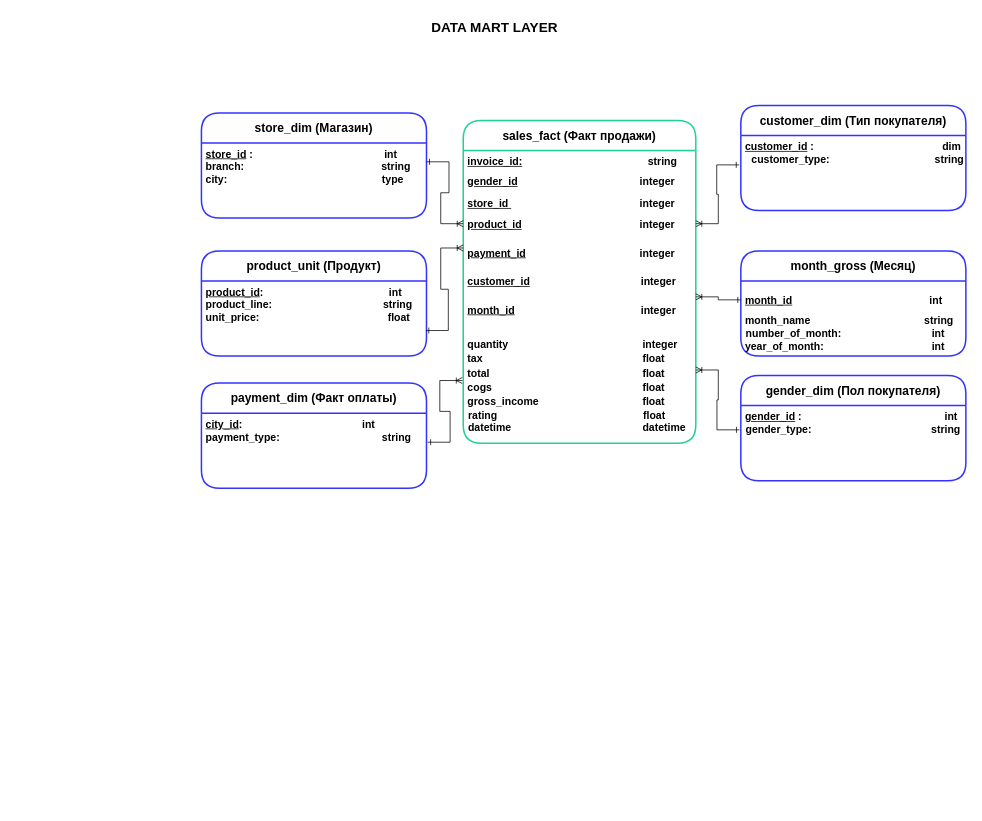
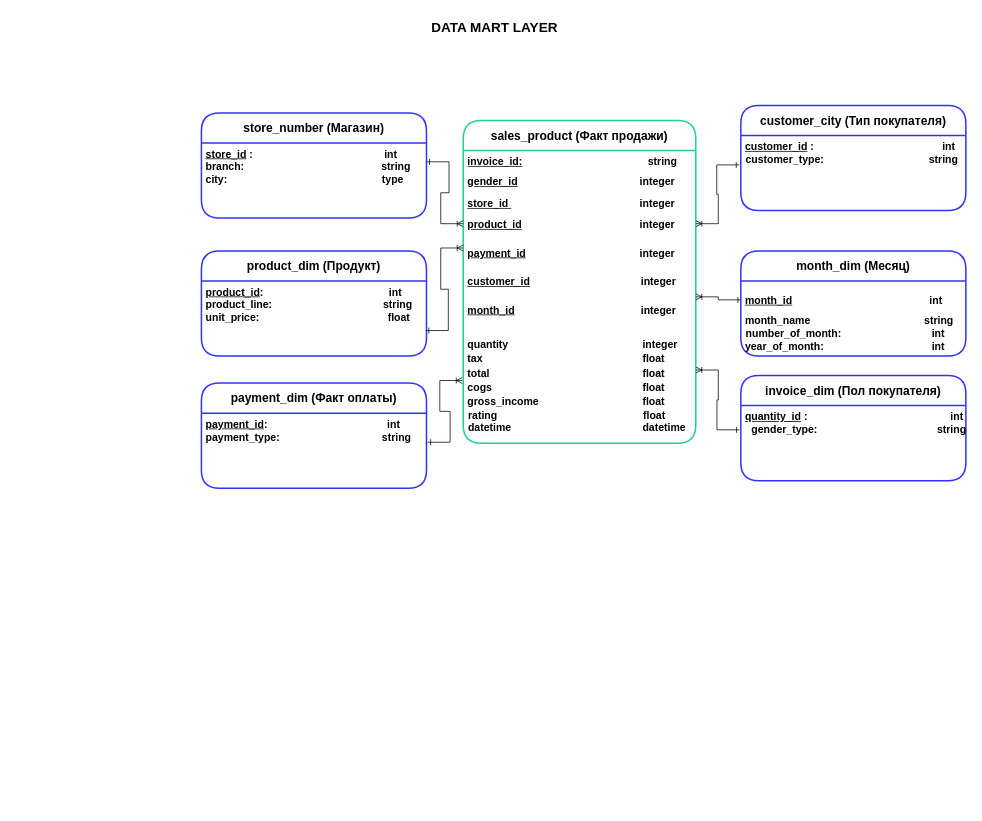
- <mxCell id="4" value="&lt;span style=&quot;font-size: 16px;&quot;&gt;&lt;b&gt;customer_dim (Тип покупателя)&lt;/b&gt;&lt;/span&gt;" style="swimlane;childLayout=stackLayout;horizontal=1;startSize=40;horizontalStack=0;rounded=1;fontSize=14;fontStyle=0;strokeWidth=2;resizeParent=0;resizeLast=1;shadow=0;dashed=0;align=center;arcSize=20;whiteSpace=wrap;html=1;container=0;strokeColor=#3333FF;" vertex="1" parent="1"><mxGeometry x="987" y="140" width="300" height="140" as="geometry" /></mxCell>
+ <mxCell id="4" value="&lt;span style=&quot;font-size: 16px;&quot;&gt;&lt;b&gt;customer_city (Тип покупателя)&lt;/b&gt;&lt;/span&gt;" style="swimlane;childLayout=stackLayout;horizontal=1;startSize=40;horizontalStack=0;rounded=1;fontSize=14;fontStyle=0;strokeWidth=2;resizeParent=0;resizeLast=1;shadow=0;dashed=0;align=center;arcSize=20;whiteSpace=wrap;html=1;container=0;strokeColor=#3333FF;" vertex="1" parent="1"><mxGeometry x="987" y="140" width="300" height="140" as="geometry" /></mxCell>
- <mxCell id="12" value="&lt;span style=&quot;font-size: 16px;&quot;&gt;&lt;b&gt;store_dim (Магазин)&lt;/b&gt;&lt;/span&gt;" style="swimlane;childLayout=stackLayout;horizontal=1;startSize=40;horizontalStack=0;rounded=1;fontSize=14;fontStyle=0;strokeWidth=2;resizeParent=0;resizeLast=1;shadow=0;dashed=0;align=center;arcSize=20;whiteSpace=wrap;html=1;container=0;strokeColor=#3333FF;" vertex="1" parent="1"><mxGeometry x="268" y="150" width="300" height="140" as="geometry" /></mxCell>
+ <mxCell id="12" value="&lt;span style=&quot;font-size: 16px;&quot;&gt;&lt;b&gt;store_number (Магазин)&lt;/b&gt;&lt;/span&gt;" style="swimlane;childLayout=stackLayout;horizontal=1;startSize=40;horizontalStack=0;rounded=1;fontSize=14;fontStyle=0;strokeWidth=2;resizeParent=0;resizeLast=1;shadow=0;dashed=0;align=center;arcSize=20;whiteSpace=wrap;html=1;container=0;strokeColor=#3333FF;" vertex="1" parent="1"><mxGeometry x="268" y="150" width="300" height="140" as="geometry" /></mxCell>
- <mxCell id="2" value="&lt;b&gt;&lt;font style=&quot;font-size: 16px;&quot;&gt;sales_fact (Факт продажи)&lt;/font&gt;&lt;/b&gt;" style="swimlane;childLayout=stackLayout;horizontal=1;startSize=40;horizontalStack=0;rounded=1;fontSize=14;fontStyle=0;strokeWidth=2;resizeParent=0;resizeLast=1;shadow=0;dashed=0;align=center;arcSize=20;whiteSpace=wrap;html=1;container=0;strokeColor=#1fd195;" vertex="1" parent="1"><mxGeometry x="617" y="160" width="310" height="430" as="geometry" /></mxCell>
+ <mxCell id="2" value="&lt;b&gt;&lt;font style=&quot;font-size: 16px;&quot;&gt;sales_product (Факт продажи)&lt;/font&gt;&lt;/b&gt;" style="swimlane;childLayout=stackLayout;horizontal=1;startSize=40;horizontalStack=0;rounded=1;fontSize=14;fontStyle=0;strokeWidth=2;resizeParent=0;resizeLast=1;shadow=0;dashed=0;align=center;arcSize=20;whiteSpace=wrap;html=1;container=0;strokeColor=#1fd195;" vertex="1" parent="1"><mxGeometry x="617" y="160" width="310" height="430" as="geometry" /></mxCell>
- <mxCell id="5" value="&lt;div style=&quot;text-align: right;&quot;&gt;&lt;b style=&quot;background-color: transparent; color: light-dark(rgb(0, 0, 0), rgb(255, 255, 255)); text-align: left;&quot;&gt;&lt;font style=&quot;font-size: 14px;&quot;&gt;&lt;u&gt;customer_id&lt;/u&gt;&amp;nbsp;&lt;/font&gt;&lt;/b&gt;&lt;span style=&quot;font-size: 14px; background-color: initial;&quot;&gt;&lt;b&gt;:&amp;nbsp; &amp;nbsp; &amp;nbsp; &amp;nbsp; &amp;nbsp; &amp;nbsp; &amp;nbsp; &amp;nbsp; &amp;nbsp; &amp;nbsp; &amp;nbsp; &amp;nbsp; &amp;nbsp; &amp;nbsp; &amp;nbsp; &amp;nbsp; &amp;nbsp; &amp;nbsp; &amp;nbsp; &amp;nbsp; &amp;nbsp; &amp;nbsp; dim&amp;nbsp;&lt;/b&gt;&lt;/span&gt;&lt;/div&gt;&lt;div style=&quot;text-align: right;&quot;&gt;&lt;font style=&quot;&quot;&gt;&lt;span style=&quot;background-color: transparent; text-align: left; font-size: 14px;&quot;&gt;&lt;b&gt;customer_type&lt;/b&gt;&lt;/span&gt;&lt;b style=&quot;font-size: 14px;&quot;&gt;:&amp;nbsp; &amp;nbsp; &amp;nbsp; &amp;nbsp; &amp;nbsp; &amp;nbsp; &amp;nbsp; &amp;nbsp; &amp;nbsp; &amp;nbsp; &amp;nbsp; &amp;nbsp; &amp;nbsp; &amp;nbsp; &amp;nbsp; &amp;nbsp; &amp;nbsp; &amp;nbsp; string&lt;/b&gt;&lt;br&gt;&lt;/font&gt;&lt;/div&gt;&lt;div style=&quot;text-align: right;&quot;&gt;&lt;font style=&quot;font-size: 14px;&quot;&gt;&lt;br&gt;&lt;/font&gt;&lt;/div&gt;&lt;div style=&quot;text-align: right;&quot;&gt;&lt;font style=&quot;font-size: 14px;&quot;&gt;&lt;b&gt;&lt;br&gt;&lt;/b&gt;&lt;/font&gt;&lt;/div&gt;" style="align=left;strokeColor=none;fillColor=none;spacingLeft=4;fontSize=12;verticalAlign=top;resizable=0;rotatable=0;part=1;html=1;" vertex="1" parent="4"><mxGeometry y="40" width="300" height="100" as="geometry" /></mxCell>
+ <mxCell id="5" value="&lt;div style=&quot;text-align: right;&quot;&gt;&lt;b style=&quot;background-color: transparent; color: light-dark(rgb(0, 0, 0), rgb(255, 255, 255)); text-align: left;&quot;&gt;&lt;font style=&quot;font-size: 14px;&quot;&gt;&lt;u&gt;customer_id&lt;/u&gt;&amp;nbsp;&lt;/font&gt;&lt;/b&gt;&lt;span style=&quot;font-size: 14px; background-color: initial;&quot;&gt;&lt;b&gt;:&amp;nbsp; &amp;nbsp; &amp;nbsp; &amp;nbsp; &amp;nbsp; &amp;nbsp; &amp;nbsp; &amp;nbsp; &amp;nbsp; &amp;nbsp; &amp;nbsp; &amp;nbsp; &amp;nbsp; &amp;nbsp; &amp;nbsp; &amp;nbsp; &amp;nbsp; &amp;nbsp; &amp;nbsp; &amp;nbsp; &amp;nbsp; &amp;nbsp; int&amp;nbsp;&lt;/b&gt;&lt;/span&gt;&lt;/div&gt;&lt;div style=&quot;text-align: right;&quot;&gt;&lt;font style=&quot;&quot;&gt;&lt;span style=&quot;background-color: transparent; text-align: left; font-size: 14px;&quot;&gt;&lt;b&gt;customer_type&lt;/b&gt;&lt;/span&gt;&lt;b style=&quot;font-size: 14px;&quot;&gt;:&amp;nbsp; &amp;nbsp; &amp;nbsp; &amp;nbsp; &amp;nbsp; &amp;nbsp; &amp;nbsp; &amp;nbsp; &amp;nbsp; &amp;nbsp; &amp;nbsp; &amp;nbsp; &amp;nbsp; &amp;nbsp; &amp;nbsp; &amp;nbsp; &amp;nbsp; &amp;nbsp; string&lt;/b&gt;&lt;br&gt;&lt;/font&gt;&lt;/div&gt;&lt;div style=&quot;text-align: right;&quot;&gt;&lt;font style=&quot;font-size: 14px;&quot;&gt;&lt;br&gt;&lt;/font&gt;&lt;/div&gt;&lt;div style=&quot;text-align: right;&quot;&gt;&lt;font style=&quot;font-size: 14px;&quot;&gt;&lt;b&gt;&lt;br&gt;&lt;/b&gt;&lt;/font&gt;&lt;/div&gt;" style="align=left;strokeColor=none;fillColor=none;spacingLeft=4;fontSize=12;verticalAlign=top;resizable=0;rotatable=0;part=1;html=1;" vertex="1" parent="4"><mxGeometry y="40" width="300" height="100" as="geometry" /></mxCell>
- <mxCell id="15" value="&lt;span style=&quot;font-size: 16px;&quot;&gt;&lt;b&gt;product_unit (Продукт)&lt;/b&gt;&lt;/span&gt;" style="swimlane;childLayout=stackLayout;horizontal=1;startSize=40;horizontalStack=0;rounded=1;fontSize=14;fontStyle=0;strokeWidth=2;resizeParent=0;resizeLast=1;shadow=0;dashed=0;align=center;arcSize=20;whiteSpace=wrap;html=1;container=0;strokeColor=#3333FF;" vertex="1" parent="1"><mxGeometry x="268" y="334" width="300" height="140" as="geometry" /></mxCell>
+ <mxCell id="15" value="&lt;span style=&quot;font-size: 16px;&quot;&gt;&lt;b&gt;product_dim (Продукт)&lt;/b&gt;&lt;/span&gt;" style="swimlane;childLayout=stackLayout;horizontal=1;startSize=40;horizontalStack=0;rounded=1;fontSize=14;fontStyle=0;strokeWidth=2;resizeParent=0;resizeLast=1;shadow=0;dashed=0;align=center;arcSize=20;whiteSpace=wrap;html=1;container=0;strokeColor=#3333FF;" vertex="1" parent="1"><mxGeometry x="268" y="334" width="300" height="140" as="geometry" /></mxCell>
- <mxCell id="6" value="&lt;span style=&quot;font-size: 16px;&quot;&gt;&lt;b&gt;month_gross (Месяц)&lt;/b&gt;&lt;/span&gt;" style="swimlane;childLayout=stackLayout;horizontal=1;startSize=40;horizontalStack=0;rounded=1;fontSize=14;fontStyle=0;strokeWidth=2;resizeParent=0;resizeLast=1;shadow=0;dashed=0;align=center;arcSize=20;whiteSpace=wrap;html=1;container=0;strokeColor=#3333FF;" vertex="1" parent="1"><mxGeometry x="987" y="334" width="300" height="140" as="geometry" /></mxCell>
+ <mxCell id="6" value="&lt;span style=&quot;font-size: 16px;&quot;&gt;&lt;b&gt;month_dim (Месяц)&lt;/b&gt;&lt;/span&gt;" style="swimlane;childLayout=stackLayout;horizontal=1;startSize=40;horizontalStack=0;rounded=1;fontSize=14;fontStyle=0;strokeWidth=2;resizeParent=0;resizeLast=1;shadow=0;dashed=0;align=center;arcSize=20;whiteSpace=wrap;html=1;container=0;strokeColor=#3333FF;" vertex="1" parent="1"><mxGeometry x="987" y="334" width="300" height="140" as="geometry" /></mxCell>
- <mxCell id="10" value="&lt;span style=&quot;font-size: 16px;&quot;&gt;&lt;b&gt;gender_dim (Пол покупателя)&lt;/b&gt;&lt;/span&gt;" style="swimlane;childLayout=stackLayout;horizontal=1;startSize=40;horizontalStack=0;rounded=1;fontSize=14;fontStyle=0;strokeWidth=2;resizeParent=0;resizeLast=1;shadow=0;dashed=0;align=center;arcSize=20;whiteSpace=wrap;html=1;container=0;strokeColor=#3333FF;" vertex="1" parent="1"><mxGeometry x="987" y="500" width="300" height="140" as="geometry" /></mxCell>
+ <mxCell id="10" value="&lt;span style=&quot;font-size: 16px;&quot;&gt;&lt;b&gt;invoice_dim (Пол покупателя)&lt;/b&gt;&lt;/span&gt;" style="swimlane;childLayout=stackLayout;horizontal=1;startSize=40;horizontalStack=0;rounded=1;fontSize=14;fontStyle=0;strokeWidth=2;resizeParent=0;resizeLast=1;shadow=0;dashed=0;align=center;arcSize=20;whiteSpace=wrap;html=1;container=0;strokeColor=#3333FF;" vertex="1" parent="1"><mxGeometry x="987" y="500" width="300" height="140" as="geometry" /></mxCell>
- <mxCell id="11" value="&lt;div style=&quot;text-align: right;&quot;&gt;&lt;div&gt;&lt;b style=&quot;background-color: transparent; color: light-dark(rgb(0, 0, 0), rgb(255, 255, 255)); text-align: left;&quot;&gt;&lt;font style=&quot;font-size: 14px;&quot;&gt;&lt;u&gt;gender_id&lt;/u&gt;&amp;nbsp;&lt;/font&gt;&lt;/b&gt;&lt;span style=&quot;font-size: 14px; background-color: initial;&quot;&gt;&lt;b&gt;:&amp;nbsp; &amp;nbsp; &amp;nbsp; &amp;nbsp; &amp;nbsp; &amp;nbsp; &amp;nbsp; &amp;nbsp; &amp;nbsp; &amp;nbsp; &amp;nbsp; &amp;nbsp; &amp;nbsp; &amp;nbsp; &amp;nbsp; &amp;nbsp; &amp;nbsp; &amp;nbsp; &amp;nbsp; &amp;nbsp; &amp;nbsp; &amp;nbsp; &amp;nbsp; &amp;nbsp; &amp;nbsp;int&amp;nbsp;&lt;/b&gt;&lt;/span&gt;&lt;/div&gt;&lt;div&gt;&lt;span style=&quot;background-color: transparent; text-align: left; font-size: 14px;&quot;&gt;&lt;b&gt;gender_type&lt;/b&gt;&lt;/span&gt;&lt;b style=&quot;font-size: 14px;&quot;&gt;:&amp;nbsp; &amp;nbsp; &amp;nbsp; &amp;nbsp; &amp;nbsp; &amp;nbsp; &amp;nbsp; &amp;nbsp; &amp;nbsp; &amp;nbsp; &amp;nbsp; &amp;nbsp; &amp;nbsp; &amp;nbsp; &amp;nbsp; &amp;nbsp; &amp;nbsp; &amp;nbsp; &amp;nbsp; &amp;nbsp; &amp;nbsp;string&lt;/b&gt;&lt;/div&gt;&lt;/div&gt;" style="align=left;strokeColor=none;fillColor=none;spacingLeft=4;fontSize=12;verticalAlign=top;resizable=0;rotatable=0;part=1;html=1;" vertex="1" parent="10"><mxGeometry y="40" width="300" height="100" as="geometry" /></mxCell>
+ <mxCell id="11" value="&lt;div style=&quot;text-align: right;&quot;&gt;&lt;div&gt;&lt;b style=&quot;background-color: transparent; color: light-dark(rgb(0, 0, 0), rgb(255, 255, 255)); text-align: left;&quot;&gt;&lt;font style=&quot;font-size: 14px;&quot;&gt;&lt;u&gt;quantity_id&lt;/u&gt;&amp;nbsp;&lt;/font&gt;&lt;/b&gt;&lt;span style=&quot;font-size: 14px; background-color: initial;&quot;&gt;&lt;b&gt;:&amp;nbsp; &amp;nbsp; &amp;nbsp; &amp;nbsp; &amp;nbsp; &amp;nbsp; &amp;nbsp; &amp;nbsp; &amp;nbsp; &amp;nbsp; &amp;nbsp; &amp;nbsp; &amp;nbsp; &amp;nbsp; &amp;nbsp; &amp;nbsp; &amp;nbsp; &amp;nbsp; &amp;nbsp; &amp;nbsp; &amp;nbsp; &amp;nbsp; &amp;nbsp; &amp;nbsp; &amp;nbsp;int&amp;nbsp;&lt;/b&gt;&lt;/span&gt;&lt;/div&gt;&lt;div&gt;&lt;span style=&quot;background-color: transparent; text-align: left; font-size: 14px;&quot;&gt;&lt;b&gt;gender_type&lt;/b&gt;&lt;/span&gt;&lt;b style=&quot;font-size: 14px;&quot;&gt;:&amp;nbsp; &amp;nbsp; &amp;nbsp; &amp;nbsp; &amp;nbsp; &amp;nbsp; &amp;nbsp; &amp;nbsp; &amp;nbsp; &amp;nbsp; &amp;nbsp; &amp;nbsp; &amp;nbsp; &amp;nbsp; &amp;nbsp; &amp;nbsp; &amp;nbsp; &amp;nbsp; &amp;nbsp; &amp;nbsp; &amp;nbsp;string&lt;/b&gt;&lt;/div&gt;&lt;/div&gt;" style="align=left;strokeColor=none;fillColor=none;spacingLeft=4;fontSize=12;verticalAlign=top;resizable=0;rotatable=0;part=1;html=1;" vertex="1" parent="10"><mxGeometry y="40" width="300" height="100" as="geometry" /></mxCell>
- <mxCell id="18" value="&lt;div style=&quot;text-align: right;&quot;&gt;&lt;div&gt;&lt;b style=&quot;background-color: transparent; color: light-dark(rgb(0, 0, 0), rgb(255, 255, 255)); text-align: left;&quot;&gt;&lt;font style=&quot;font-size: 14px;&quot;&gt;&lt;u&gt;city_id&lt;/u&gt;&lt;/font&gt;&lt;/b&gt;&lt;span style=&quot;font-size: 14px; background-color: initial;&quot;&gt;&lt;b&gt;:&amp;nbsp; &amp;nbsp; &amp;nbsp; &amp;nbsp; &amp;nbsp; &amp;nbsp; &amp;nbsp; &amp;nbsp; &amp;nbsp; &amp;nbsp; &amp;nbsp; &amp;nbsp; &amp;nbsp; &amp;nbsp; &amp;nbsp; &amp;nbsp; &amp;nbsp; &amp;nbsp; &amp;nbsp; &amp;nbsp; &amp;nbsp;int&amp;nbsp; &amp;nbsp; &amp;nbsp; &amp;nbsp; &amp;nbsp; &amp;nbsp; &amp;nbsp; &amp;nbsp;&amp;nbsp;&lt;/b&gt;&lt;/span&gt;&lt;/div&gt;&lt;div style=&quot;text-align: left;&quot;&gt;&lt;b style=&quot;font-size: 14px;&quot;&gt;payment_type:&amp;nbsp; &amp;nbsp; &amp;nbsp; &amp;nbsp; &amp;nbsp; &amp;nbsp; &amp;nbsp; &amp;nbsp; &amp;nbsp; &amp;nbsp; &amp;nbsp; &amp;nbsp; &amp;nbsp; &amp;nbsp; &amp;nbsp; &amp;nbsp; &amp;nbsp; &amp;nbsp;string&lt;br&gt;&lt;/b&gt;&lt;/div&gt;&lt;/div&gt;" style="align=left;strokeColor=none;fillColor=none;spacingLeft=4;fontSize=12;verticalAlign=top;resizable=0;rotatable=0;part=1;html=1;" vertex="1" parent="17"><mxGeometry y="40" width="300" height="100" as="geometry" /></mxCell>
+ <mxCell id="18" value="&lt;div style=&quot;text-align: right;&quot;&gt;&lt;div&gt;&lt;b style=&quot;background-color: transparent; color: light-dark(rgb(0, 0, 0), rgb(255, 255, 255)); text-align: left;&quot;&gt;&lt;font style=&quot;font-size: 14px;&quot;&gt;&lt;u&gt;payment_id&lt;/u&gt;&lt;/font&gt;&lt;/b&gt;&lt;span style=&quot;font-size: 14px; background-color: initial;&quot;&gt;&lt;b&gt;:&amp;nbsp; &amp;nbsp; &amp;nbsp; &amp;nbsp; &amp;nbsp; &amp;nbsp; &amp;nbsp; &amp;nbsp; &amp;nbsp; &amp;nbsp; &amp;nbsp; &amp;nbsp; &amp;nbsp; &amp;nbsp; &amp;nbsp; &amp;nbsp; &amp;nbsp; &amp;nbsp; &amp;nbsp; &amp;nbsp; &amp;nbsp;int&amp;nbsp; &amp;nbsp; &amp;nbsp; &amp;nbsp; &amp;nbsp; &amp;nbsp; &amp;nbsp; &amp;nbsp;&amp;nbsp;&lt;/b&gt;&lt;/span&gt;&lt;/div&gt;&lt;div style=&quot;text-align: left;&quot;&gt;&lt;b style=&quot;font-size: 14px;&quot;&gt;payment_type:&amp;nbsp; &amp;nbsp; &amp;nbsp; &amp;nbsp; &amp;nbsp; &amp;nbsp; &amp;nbsp; &amp;nbsp; &amp;nbsp; &amp;nbsp; &amp;nbsp; &amp;nbsp; &amp;nbsp; &amp;nbsp; &amp;nbsp; &amp;nbsp; &amp;nbsp; &amp;nbsp;string&lt;br&gt;&lt;/b&gt;&lt;/div&gt;&lt;/div&gt;" style="align=left;strokeColor=none;fillColor=none;spacingLeft=4;fontSize=12;verticalAlign=top;resizable=0;rotatable=0;part=1;html=1;" vertex="1" parent="17"><mxGeometry y="40" width="300" height="100" as="geometry" /></mxCell>
